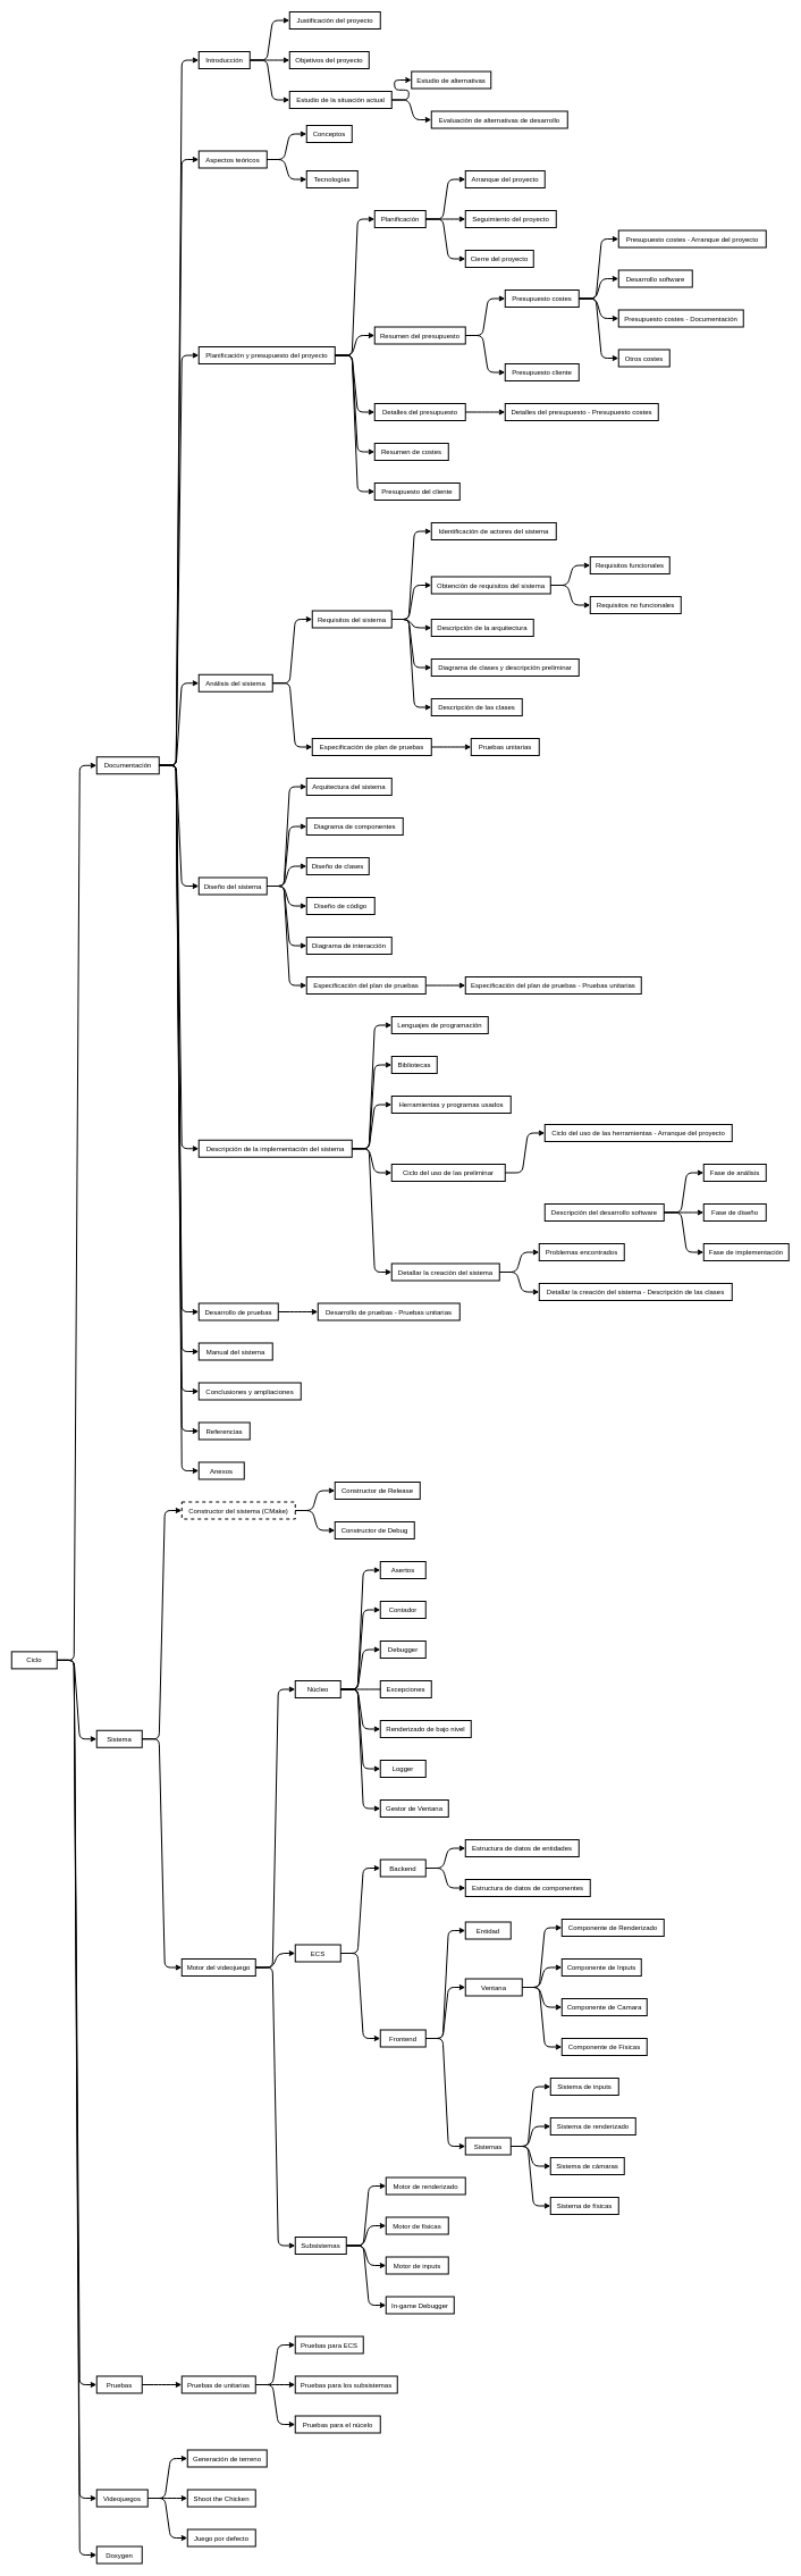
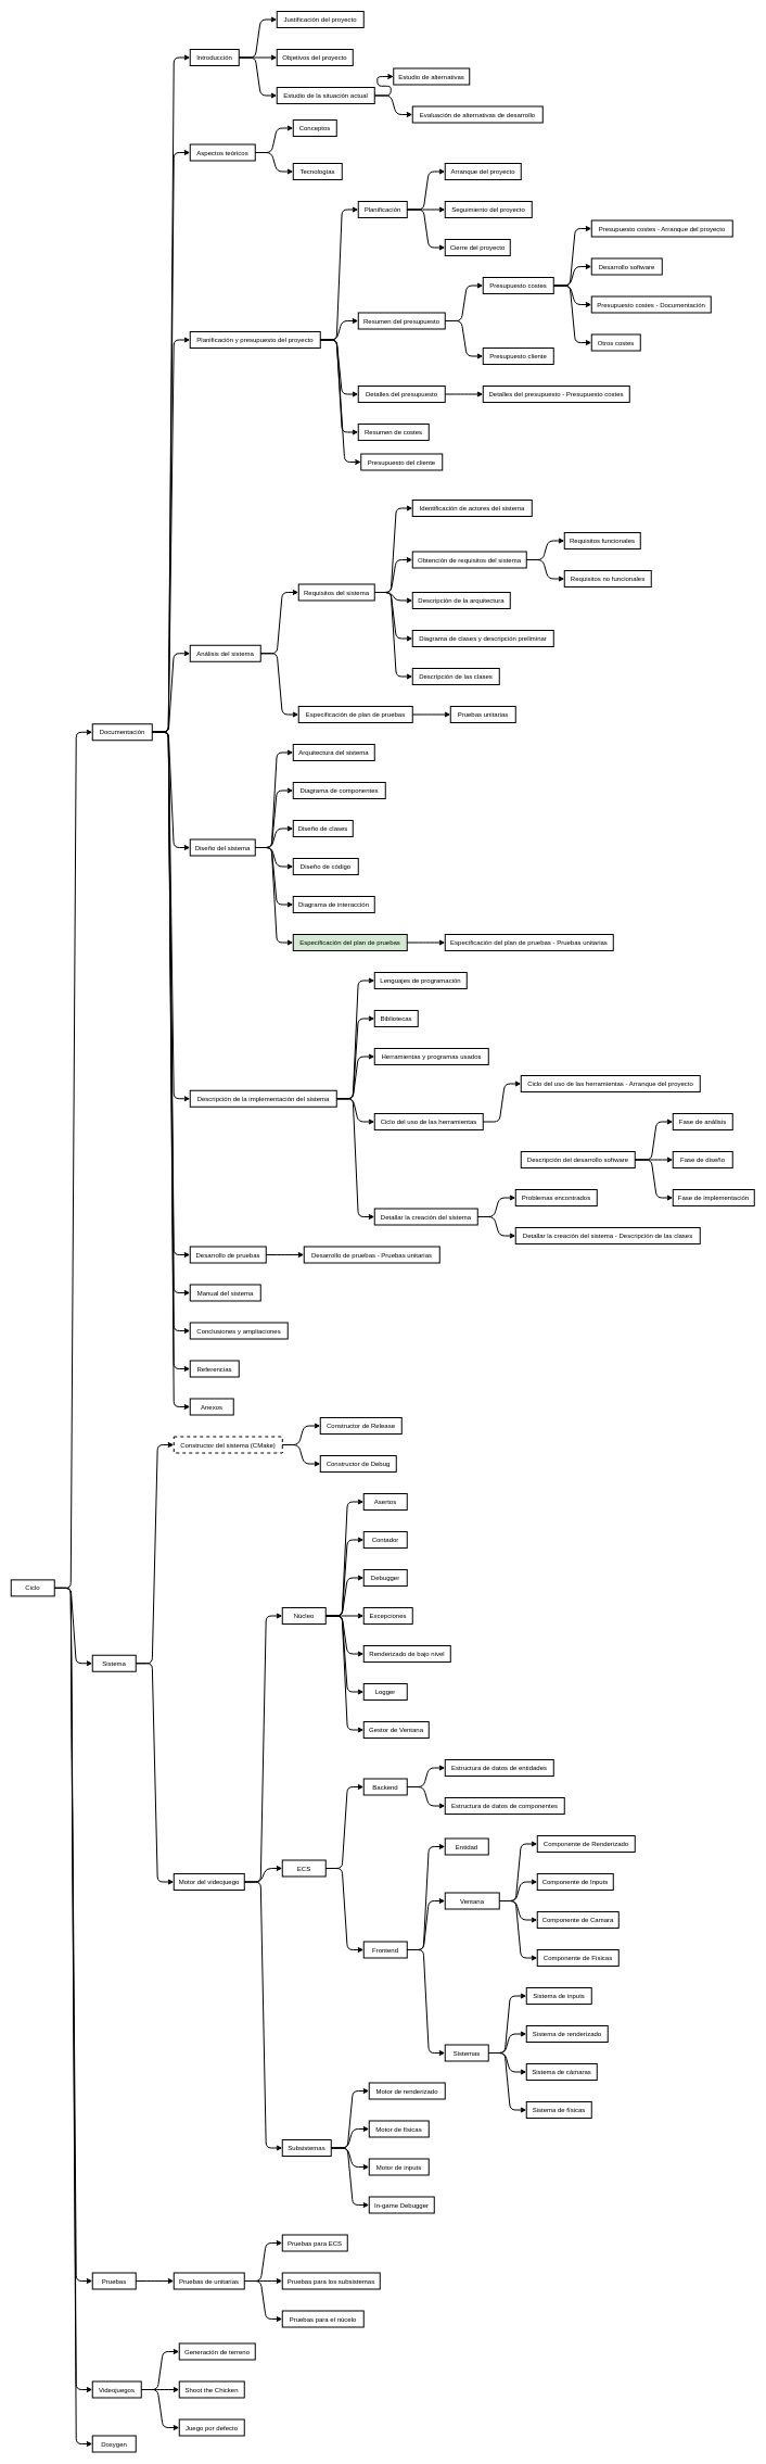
- <mxCell id="57" value="Presupuesto del cliente" style="whiteSpace=wrap;html=1;strokeWidth=2;" vertex="1" parent="1"><mxGeometry x="660" y="850.5" width="150" height="30" as="geometry" /></mxCell>
+ <mxCell id="57" value="Presupuesto del cliente" style="whiteSpace=wrap;html=1;strokeWidth=2;" vertex="1" parent="1"><mxGeometry x="665" y="835.5" width="150" height="30" as="geometry" /></mxCell>
- <mxCell id="109" value="Especificación del plan de pruebas" style="whiteSpace=wrap;html=1;strokeWidth=2;" vertex="1" parent="1"><mxGeometry x="540" y="1720.5" width="210" height="30" as="geometry" /></mxCell>
+ <mxCell id="109" value="Especificación del plan de pruebas" style="whiteSpace=wrap;html=1;strokeWidth=2;fillColor=#d5e8d4;" vertex="1" parent="1"><mxGeometry x="540" y="1720.5" width="210" height="30" as="geometry" /></mxCell>
- <mxCell id="119" value="Ciclo del uso de las preliminar" style="whiteSpace=wrap;html=1;strokeWidth=2;" vertex="1" parent="1"><mxGeometry x="690" y="2050.5" width="200" height="30" as="geometry" /></mxCell>
+ <mxCell id="119" value="Ciclo del uso de las herramientas" style="whiteSpace=wrap;html=1;strokeWidth=2;" vertex="1" parent="1"><mxGeometry x="690" y="2050.5" width="200" height="30" as="geometry" /></mxCell>
- <mxCell id="159" value="" style="rounded=1;edgeStyle=entityRelationEdgeStyle;curved=0;strokeWidth=2;endArrow=none;" edge="1" source="146" target="158" parent="1"><mxGeometry relative="1" as="geometry" /></mxCell>
+ <mxCell id="159" value="" style="rounded=1;edgeStyle=entityRelationEdgeStyle;curved=0;strokeWidth=2;" edge="1" source="146" target="158" parent="1"><mxGeometry relative="1" as="geometry" /></mxCell>
